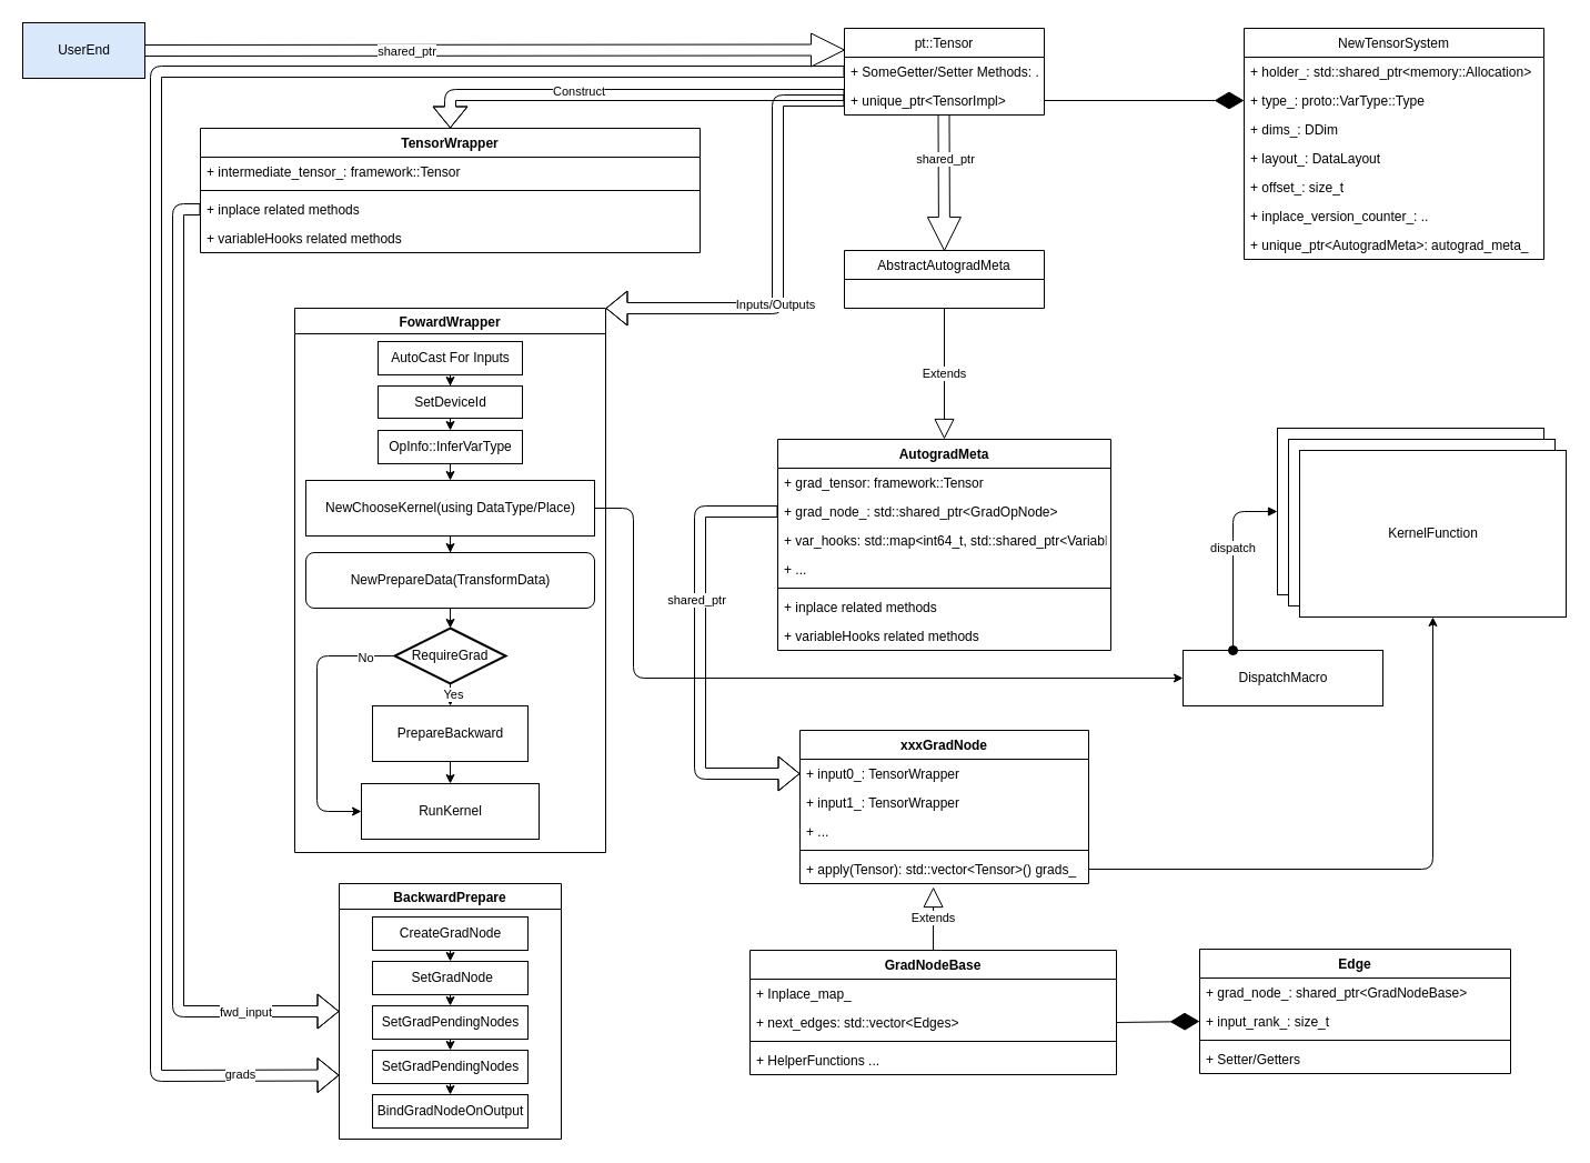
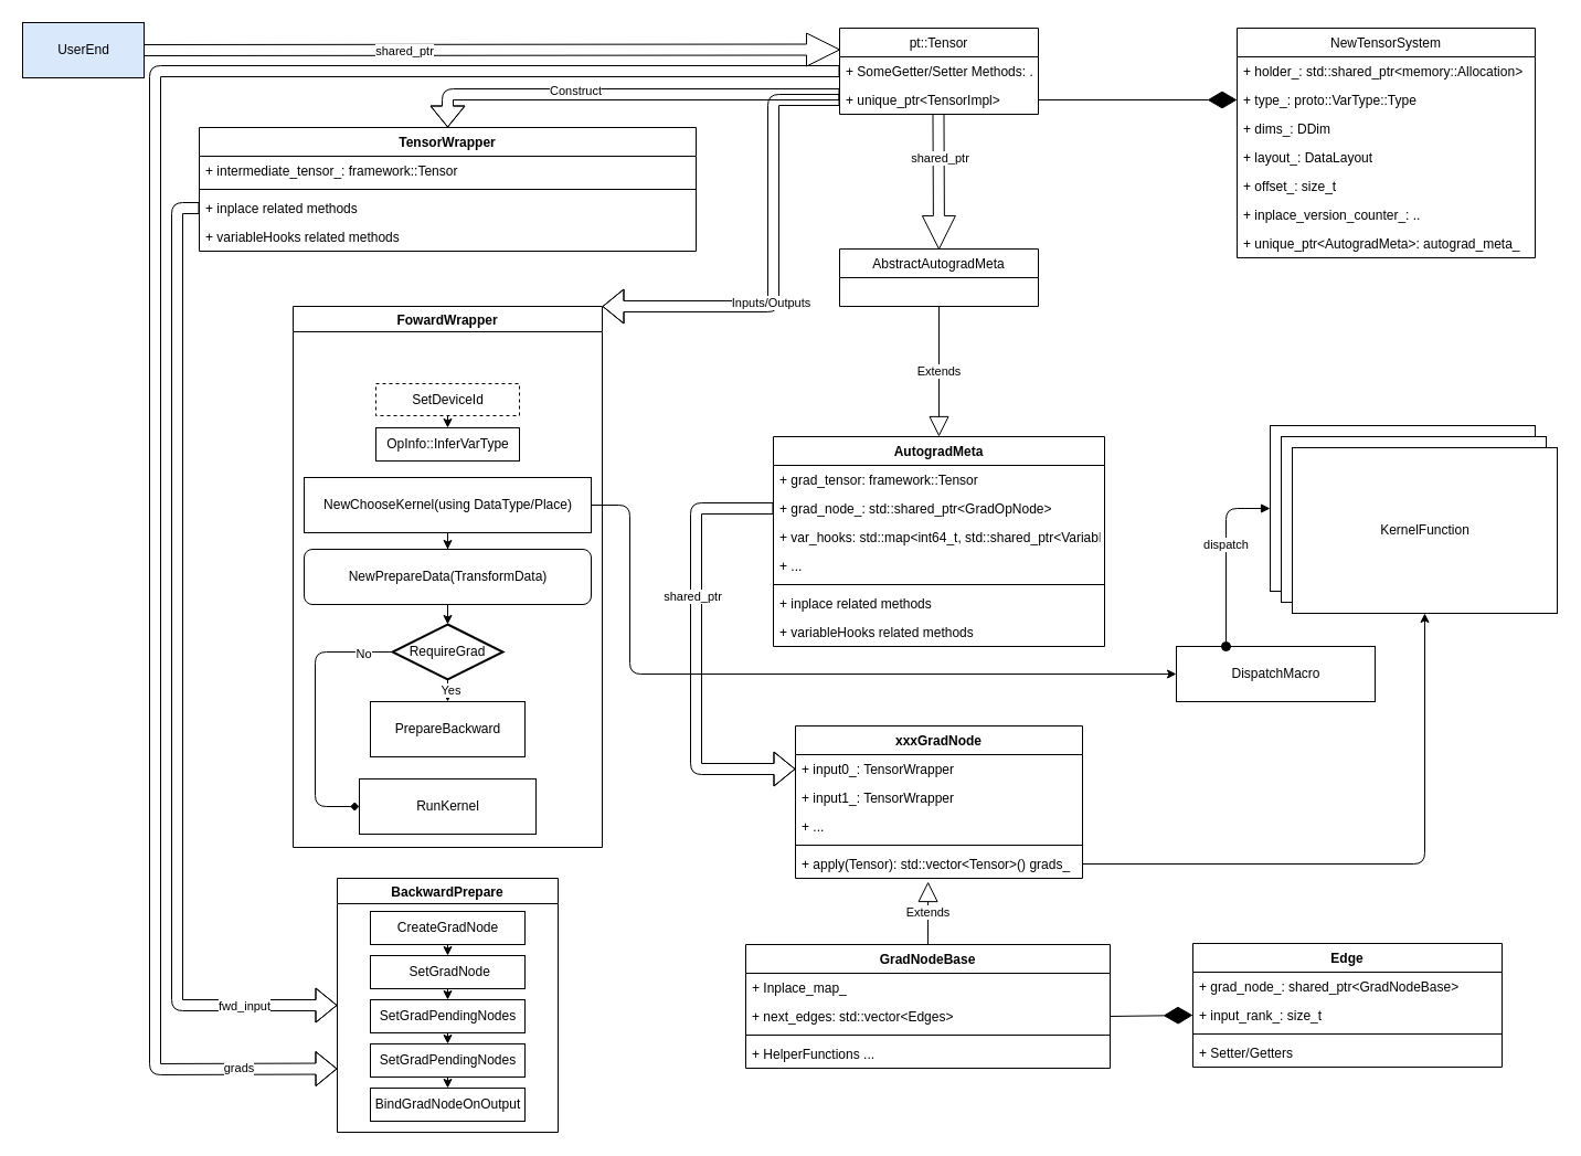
- <mxCell id="4" value="AutoCast For Inputs" style="html=1;" parent="2" vertex="1"><mxGeometry x="75" y="30" width="130" height="30" as="geometry" /></mxCell>
- <mxCell id="3" style="edgeStyle=orthogonalEdgeStyle;orthogonalLoop=1;jettySize=auto;html=1;exitX=0.5;exitY=1;exitDx=0;exitDy=0;" parent="2" source="4" target="6" edge="1"><mxGeometry relative="1" as="geometry" /></mxCell>
- <mxCell id="6" value="SetDeviceId" style="html=1;" parent="2" vertex="1"><mxGeometry x="75" y="70" width="130" height="29" as="geometry" /></mxCell>
+ <mxCell id="6" value="SetDeviceId" style="html=1;dashed=1;" parent="2" vertex="1"><mxGeometry x="75" y="70" width="130" height="29" as="geometry" /></mxCell>
- <mxCell id="7" style="edgeStyle=orthogonalEdgeStyle;orthogonalLoop=1;jettySize=auto;html=1;exitX=0.5;exitY=1;exitDx=0;exitDy=0;entryX=0.5;entryY=0;entryDx=0;entryDy=0;" parent="2" source="8" target="10" edge="1"><mxGeometry relative="1" as="geometry" /></mxCell>
- <mxCell id="14" style="edgeStyle=orthogonalEdgeStyle;orthogonalLoop=1;jettySize=auto;html=1;exitX=0.5;exitY=1;exitDx=0;exitDy=0;entryX=0.5;entryY=0;entryDx=0;entryDy=0;" parent="2" source="15" target="13" edge="1"><mxGeometry relative="1" as="geometry" /></mxCell>
- <mxCell id="18" style="edgeStyle=orthogonalEdgeStyle;orthogonalLoop=1;jettySize=auto;html=1;exitX=0;exitY=0.5;exitDx=0;exitDy=0;exitPerimeter=0;entryX=0;entryY=0.5;entryDx=0;entryDy=0;" parent="2" source="20" target="13" edge="1"><mxGeometry relative="1" as="geometry"><Array as="points"><mxPoint x="20" y="313" /><mxPoint x="20" y="453" /></Array></mxGeometry></mxCell>
+ <mxCell id="18" style="edgeStyle=orthogonalEdgeStyle;orthogonalLoop=1;jettySize=auto;html=1;exitX=0;exitY=0.5;exitDx=0;exitDy=0;exitPerimeter=0;entryX=0;entryY=0.5;entryDx=0;entryDy=0;endArrow=diamond;" parent="2" source="20" target="13" edge="1"><mxGeometry relative="1" as="geometry"><Array as="points"><mxPoint x="20" y="313" /><mxPoint x="20" y="453" /></Array></mxGeometry></mxCell>
